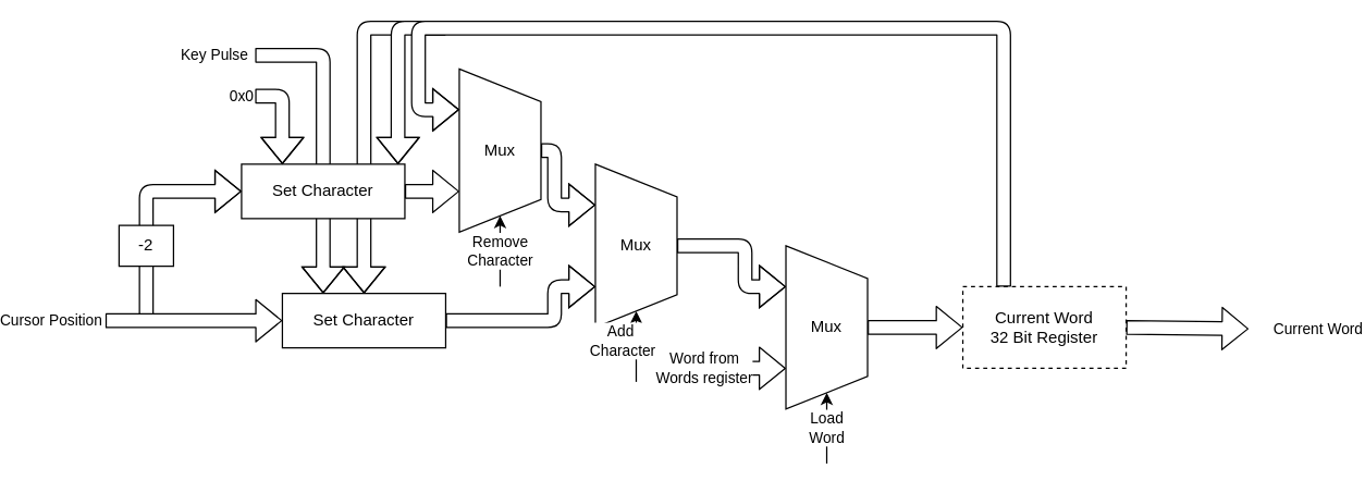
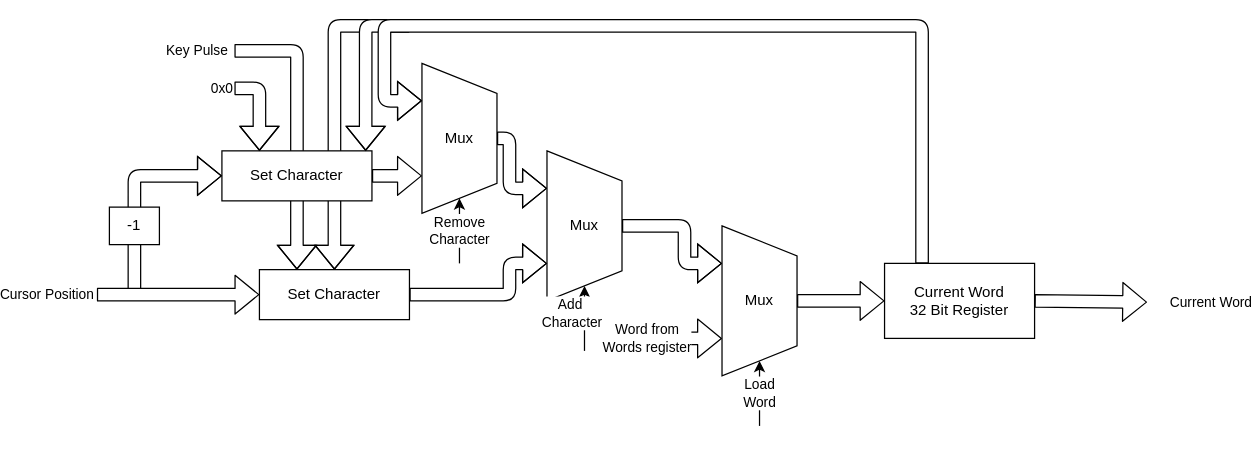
- <mxCell id="23" value="-2" parent="1" style="rounded=0;whiteSpace=wrap;html=1;" vertex="1"><mxGeometry as="geometry" x="30" y="165" width="40" height="30" /></mxCell>
+ <mxCell id="23" value="-1" parent="1" style="rounded=0;whiteSpace=wrap;html=1;" vertex="1"><mxGeometry as="geometry" x="30" y="165" width="40" height="30" /></mxCell>
- <mxCell id="4" value="Current Word&lt;br&gt;32 Bit Register&lt;br&gt;" parent="1" style="rounded=0;whiteSpace=wrap;html=1;dashed=1;" vertex="1"><mxGeometry as="geometry" x="650" y="210" width="120" height="60" /></mxCell>
+ <mxCell id="4" value="Current Word&lt;br&gt;32 Bit Register&lt;br&gt;" parent="1" style="rounded=0;whiteSpace=wrap;html=1;" vertex="1"><mxGeometry as="geometry" x="650" y="210" width="120" height="60" /></mxCell>
